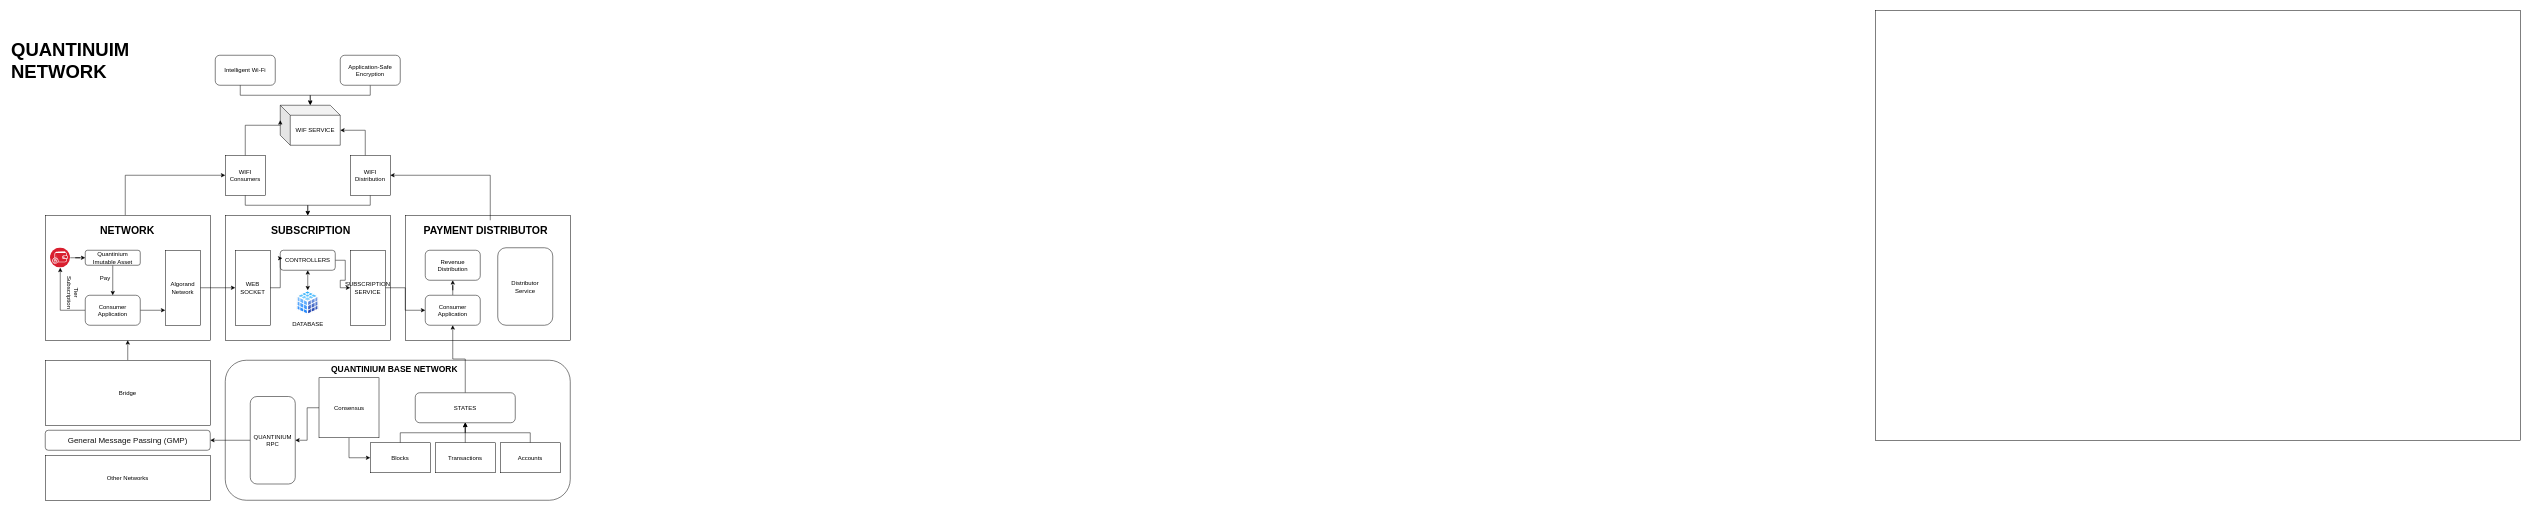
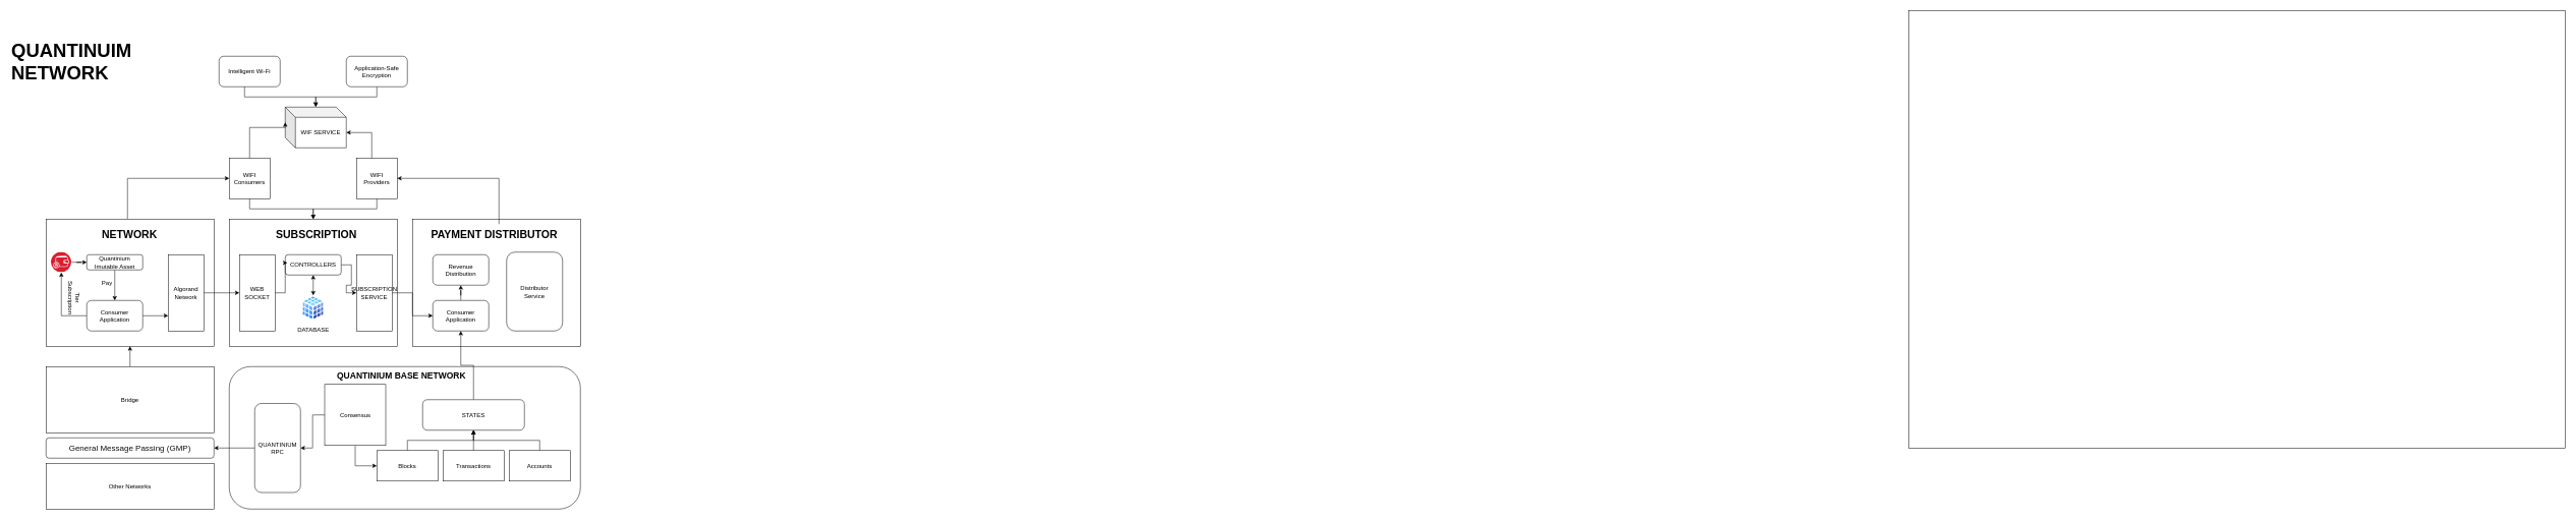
- <mxCell id="9" value="WIFI Distribution" style="whiteSpace=wrap;html=1;aspect=fixed;" vertex="1" parent="1"><mxGeometry x="700" y="310" width="80" height="80" as="geometry" /></mxCell>
+ <mxCell id="9" value="WIFI Providers" style="whiteSpace=wrap;html=1;aspect=fixed;" vertex="1" parent="1"><mxGeometry x="700" y="310" width="80" height="80" as="geometry" /></mxCell>
